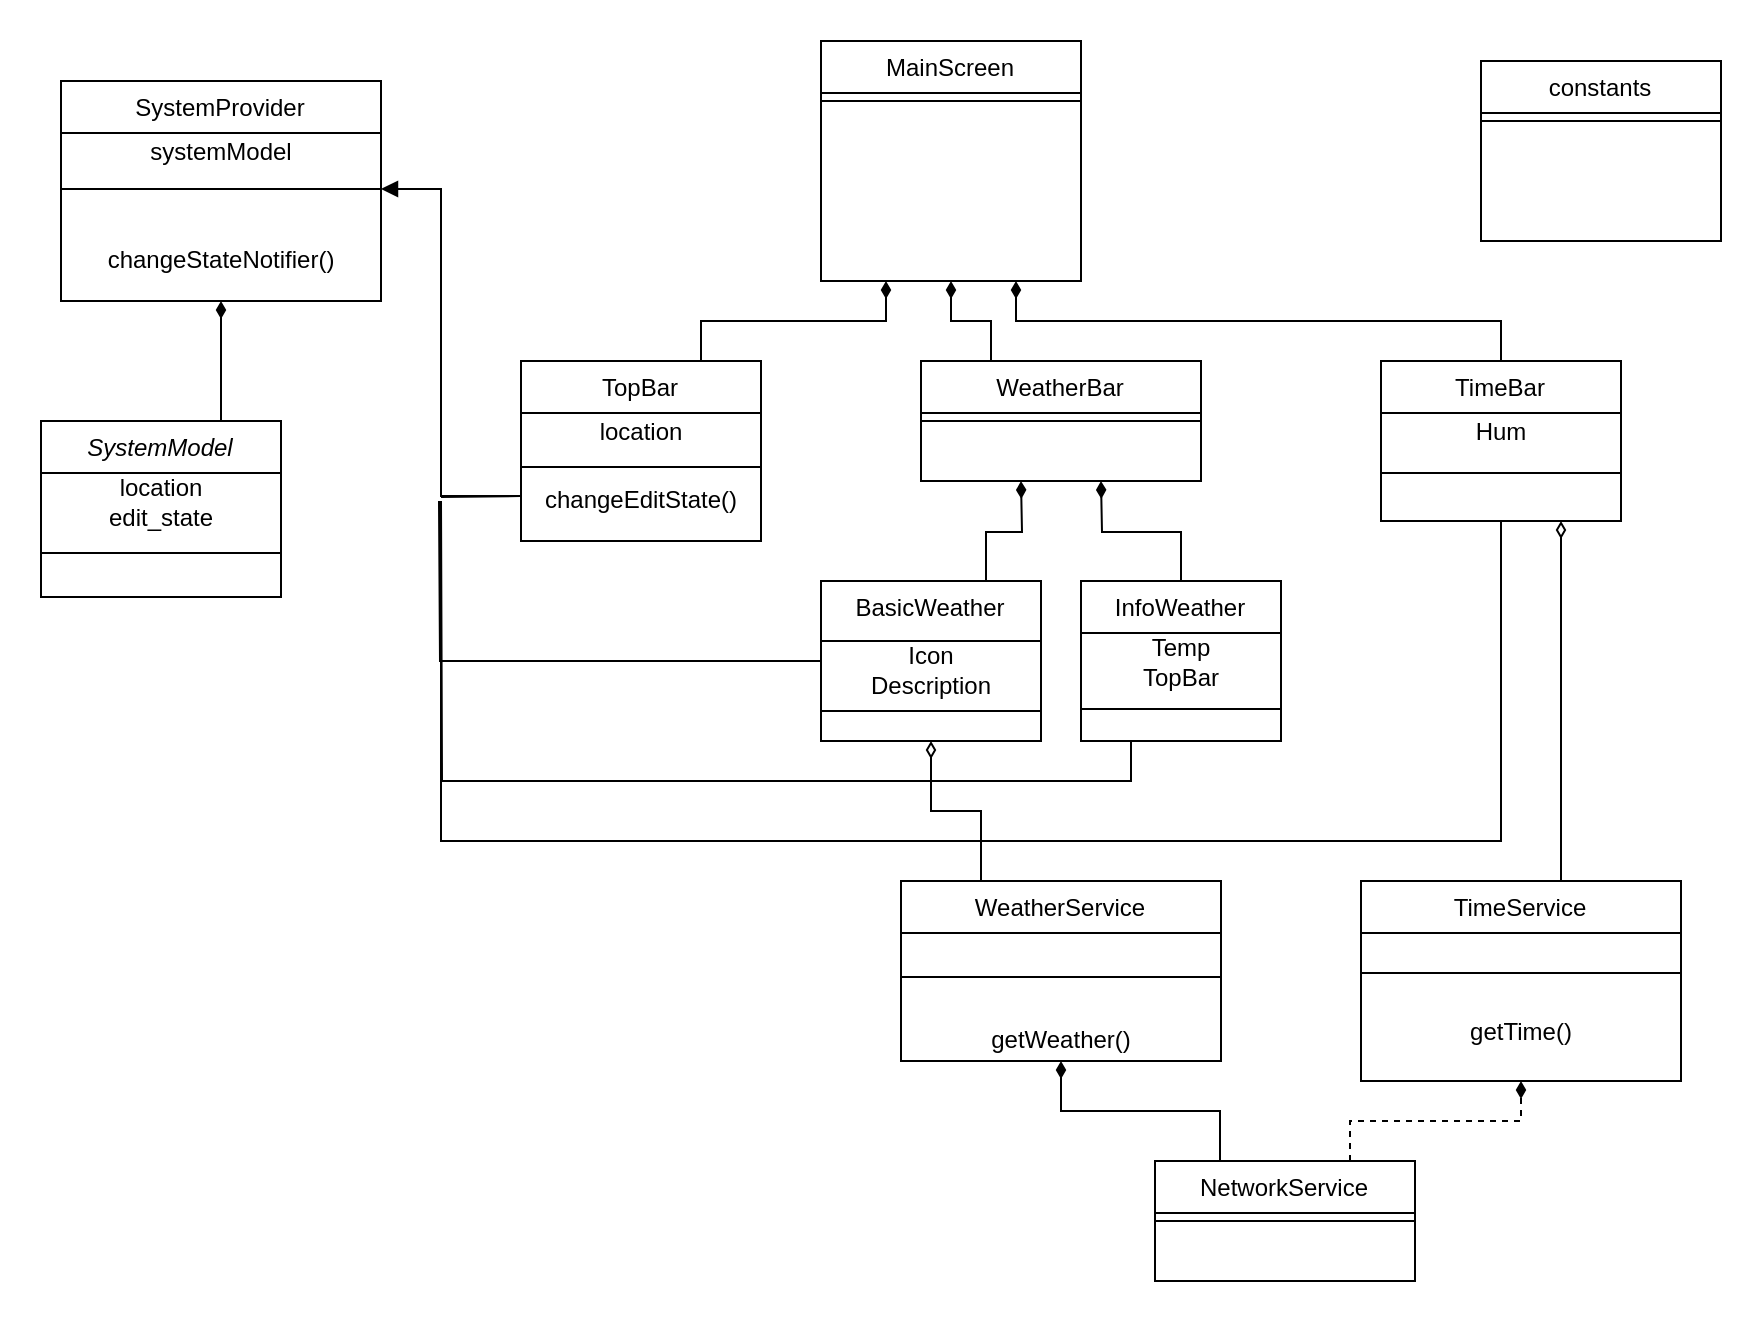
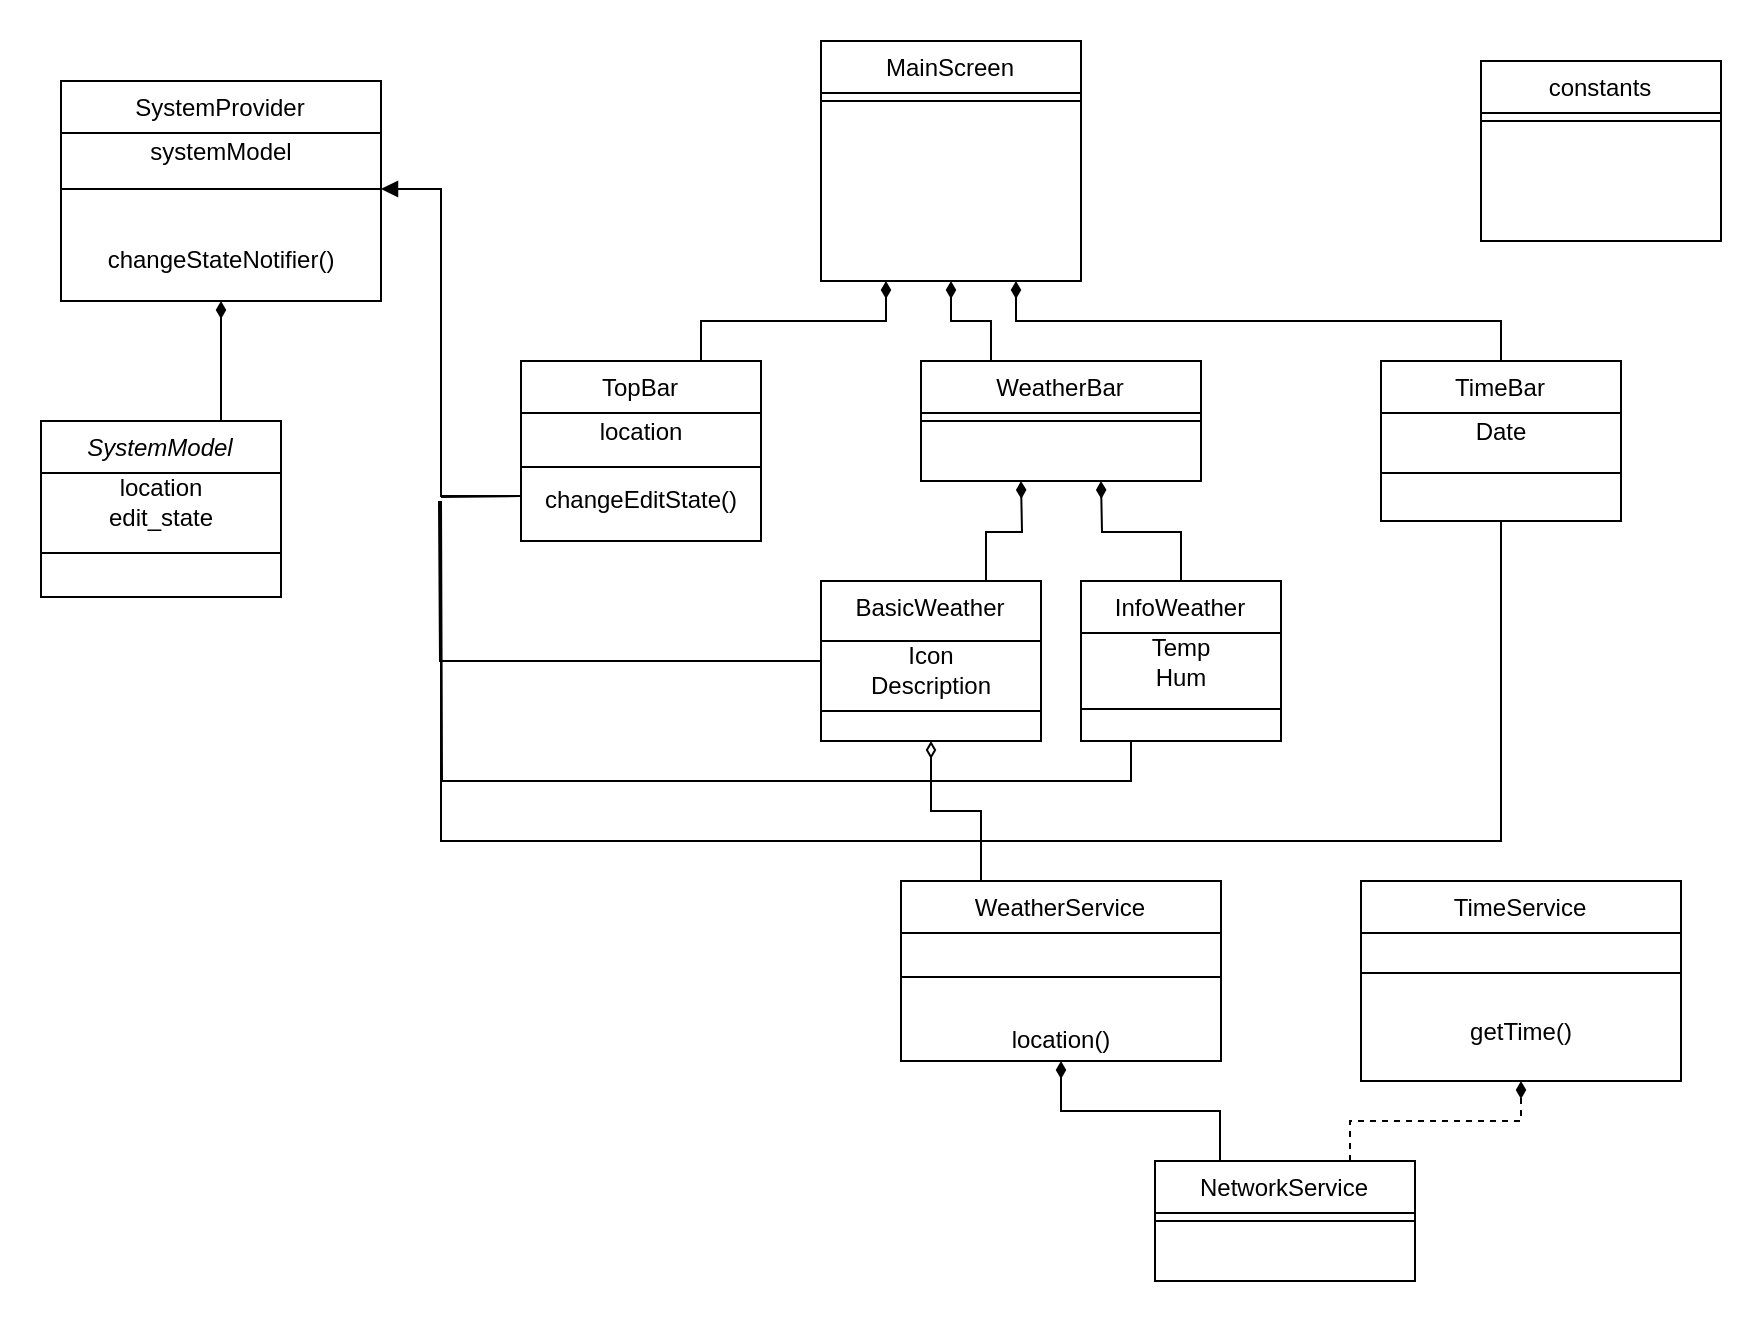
- <mxCell id="14" value="Hum" style="text;html=1;align=center;verticalAlign=middle;resizable=0;points=[];autosize=1;strokeColor=none;fillColor=none;" vertex="1" parent="13"><mxGeometry y="26" width="120" height="20" as="geometry" /></mxCell>
+ <mxCell id="14" value="Date" style="text;html=1;align=center;verticalAlign=middle;resizable=0;points=[];autosize=1;strokeColor=none;fillColor=none;" vertex="1" parent="13"><mxGeometry y="26" width="120" height="20" as="geometry" /></mxCell>
- <mxCell id="32" value="Temp&lt;br&gt;TopBar" style="text;html=1;align=center;verticalAlign=middle;resizable=0;points=[];autosize=1;strokeColor=none;fillColor=none;" vertex="1" parent="31"><mxGeometry y="26" width="100" height="30" as="geometry" /></mxCell>
+ <mxCell id="32" value="Temp&lt;br&gt;Hum" style="text;html=1;align=center;verticalAlign=middle;resizable=0;points=[];autosize=1;strokeColor=none;fillColor=none;" vertex="1" parent="31"><mxGeometry y="26" width="100" height="30" as="geometry" /></mxCell>
- <mxCell id="38" style="edgeStyle=orthogonalEdgeStyle;rounded=0;orthogonalLoop=1;jettySize=auto;html=1;exitX=0.75;exitY=0;exitDx=0;exitDy=0;entryX=0.75;entryY=1;entryDx=0;entryDy=0;startArrow=none;startFill=0;endArrow=diamondThin;endFill=0;strokeColor=default;" edge="1" parent="1" source="39" target="13"><mxGeometry relative="1" as="geometry"><Array as="points"><mxPoint x="780" y="440" /></Array></mxGeometry></mxCell>
- <mxCell id="37" value="getWeather()" style="text;html=1;align=center;verticalAlign=middle;resizable=0;points=[];autosize=1;strokeColor=none;fillColor=none;" vertex="1" parent="35"><mxGeometry y="70" width="160" height="20" as="geometry" /></mxCell>
+ <mxCell id="37" value="location()" style="text;html=1;align=center;verticalAlign=middle;resizable=0;points=[];autosize=1;strokeColor=none;fillColor=none;" vertex="1" parent="35"><mxGeometry y="70" width="160" height="20" as="geometry" /></mxCell>
